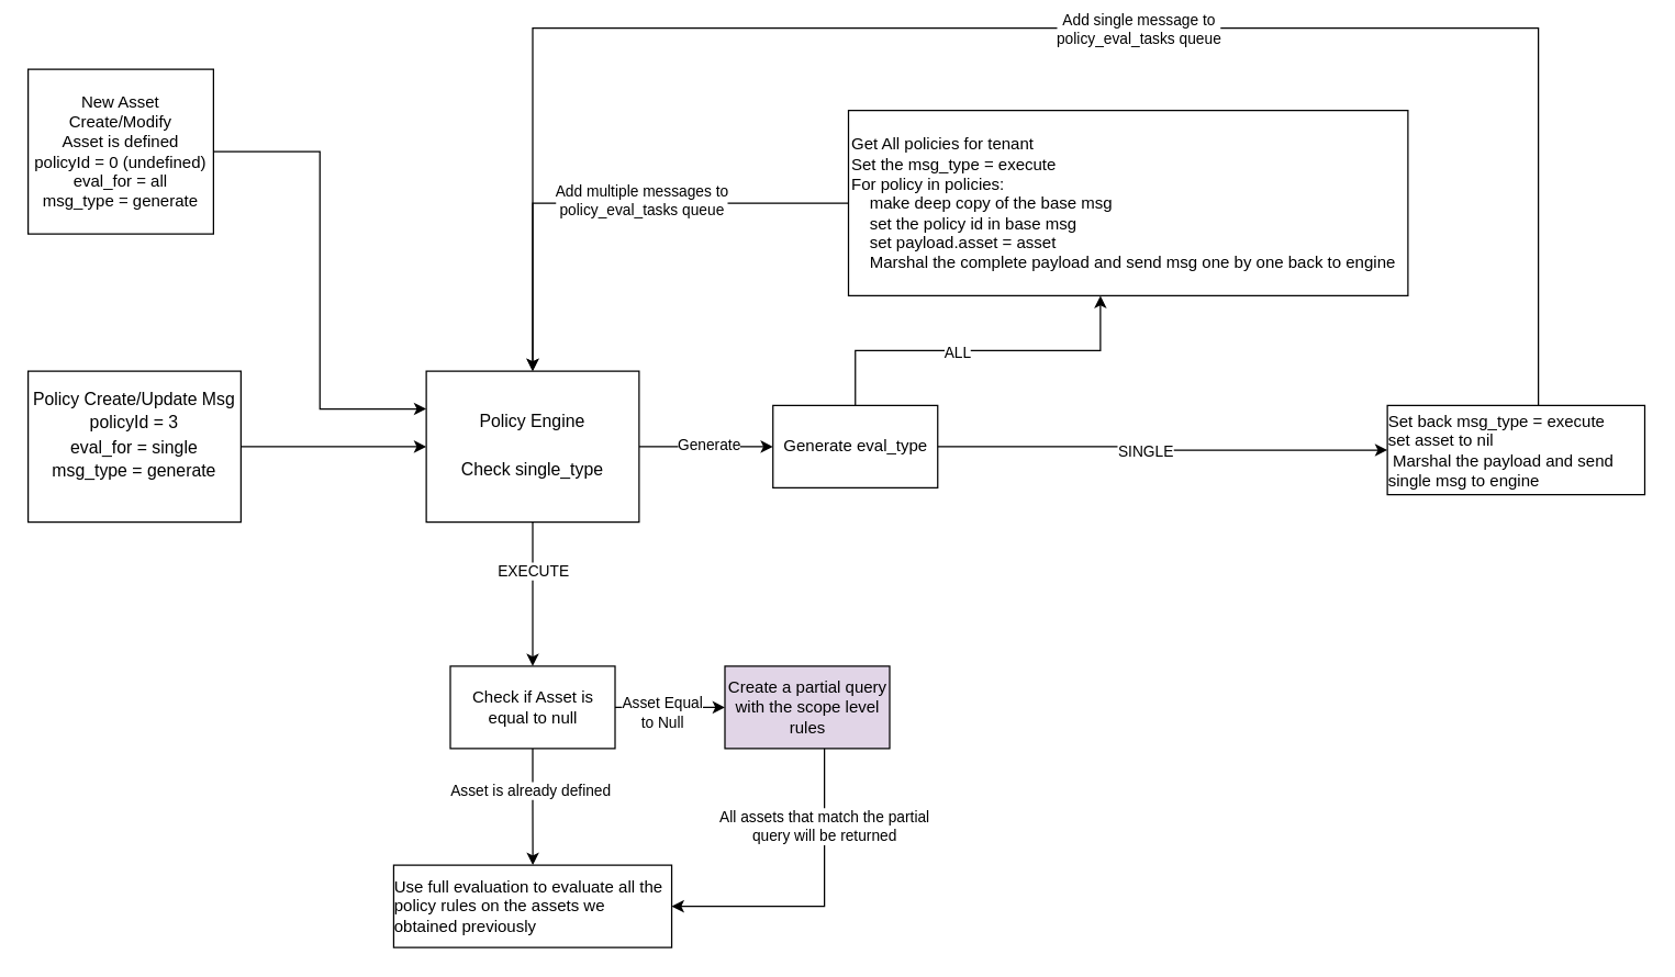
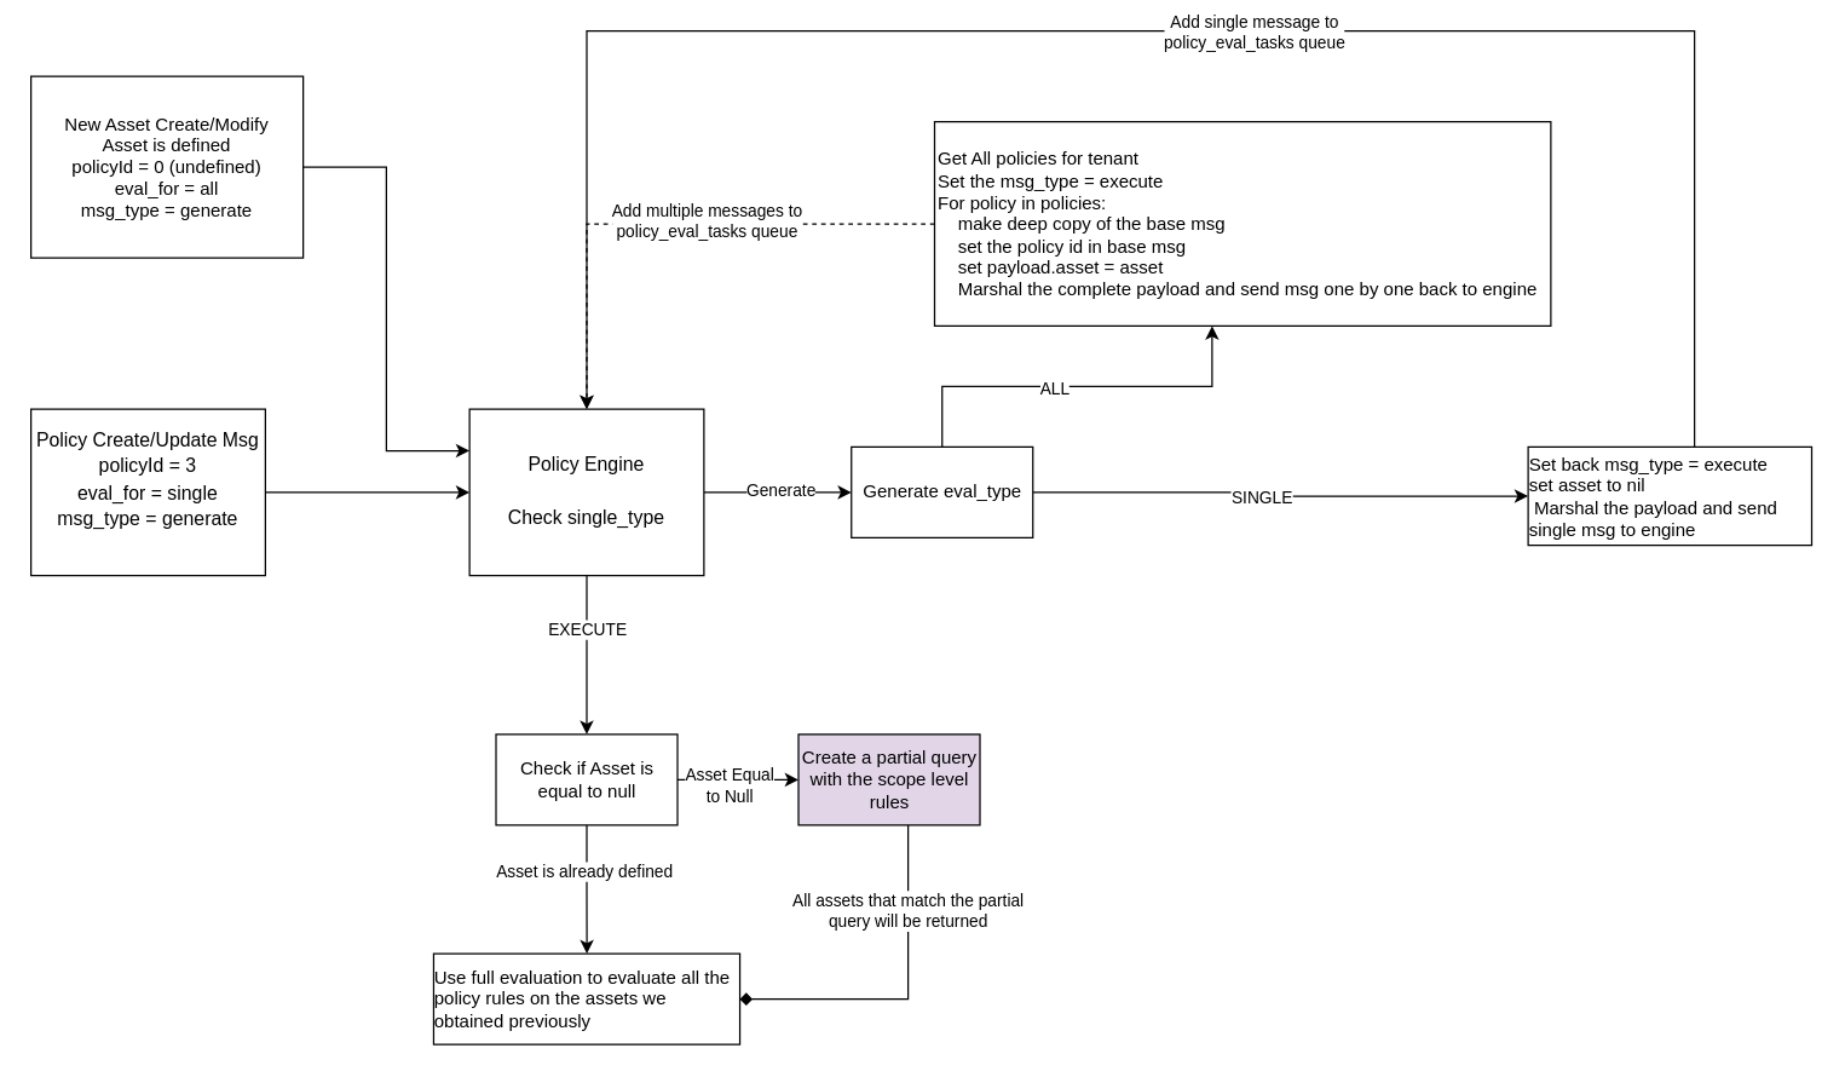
- <mxCell id="30" value="New Asset Create/Modify&lt;br&gt;Asset is defined&lt;br&gt;policyId = 0 (undefined)&lt;br&gt;eval_for = all&lt;br&gt;msg_type = generate&lt;br&gt;" style="rounded=0;whiteSpace=wrap;html=1;" parent="1" vertex="1"><mxGeometry x="20" y="50" width="135" height="120" as="geometry" /></mxCell>
+ <mxCell id="30" value="New Asset Create/Modify&lt;br&gt;Asset is defined&lt;br&gt;policyId = 0 (undefined)&lt;br&gt;eval_for = all&lt;br&gt;msg_type = generate&lt;br&gt;" style="rounded=0;whiteSpace=wrap;html=1;" parent="1" vertex="1"><mxGeometry x="20" y="50" width="180" height="120" as="geometry" /></mxCell>
- <mxCell id="14" style="edgeStyle=orthogonalEdgeStyle;rounded=0;orthogonalLoop=1;jettySize=auto;html=1;exitX=0;exitY=0.5;exitDx=0;exitDy=0;entryX=0.5;entryY=0;entryDx=0;entryDy=0;" parent="1" source="16" target="8" edge="1"><mxGeometry relative="1" as="geometry" /></mxCell>
+ <mxCell id="14" style="edgeStyle=orthogonalEdgeStyle;rounded=0;orthogonalLoop=1;jettySize=auto;html=1;exitX=0;exitY=0.5;exitDx=0;exitDy=0;entryX=0.5;entryY=0;entryDx=0;entryDy=0;dashed=1;" parent="1" source="16" target="8" edge="1"><mxGeometry relative="1" as="geometry" /></mxCell>
- <mxCell id="25" style="edgeStyle=orthogonalEdgeStyle;rounded=0;orthogonalLoop=1;jettySize=auto;html=1;entryX=1;entryY=0.5;entryDx=0;entryDy=0;" parent="1" source="27" target="28" edge="1"><mxGeometry relative="1" as="geometry"><Array as="points"><mxPoint x="600" y="660" /></Array></mxGeometry></mxCell>
+ <mxCell id="25" style="edgeStyle=orthogonalEdgeStyle;rounded=0;orthogonalLoop=1;jettySize=auto;html=1;entryX=1;entryY=0.5;entryDx=0;entryDy=0;endArrow=diamond;" parent="1" source="27" target="28" edge="1"><mxGeometry relative="1" as="geometry"><Array as="points"><mxPoint x="600" y="660" /></Array></mxGeometry></mxCell>
